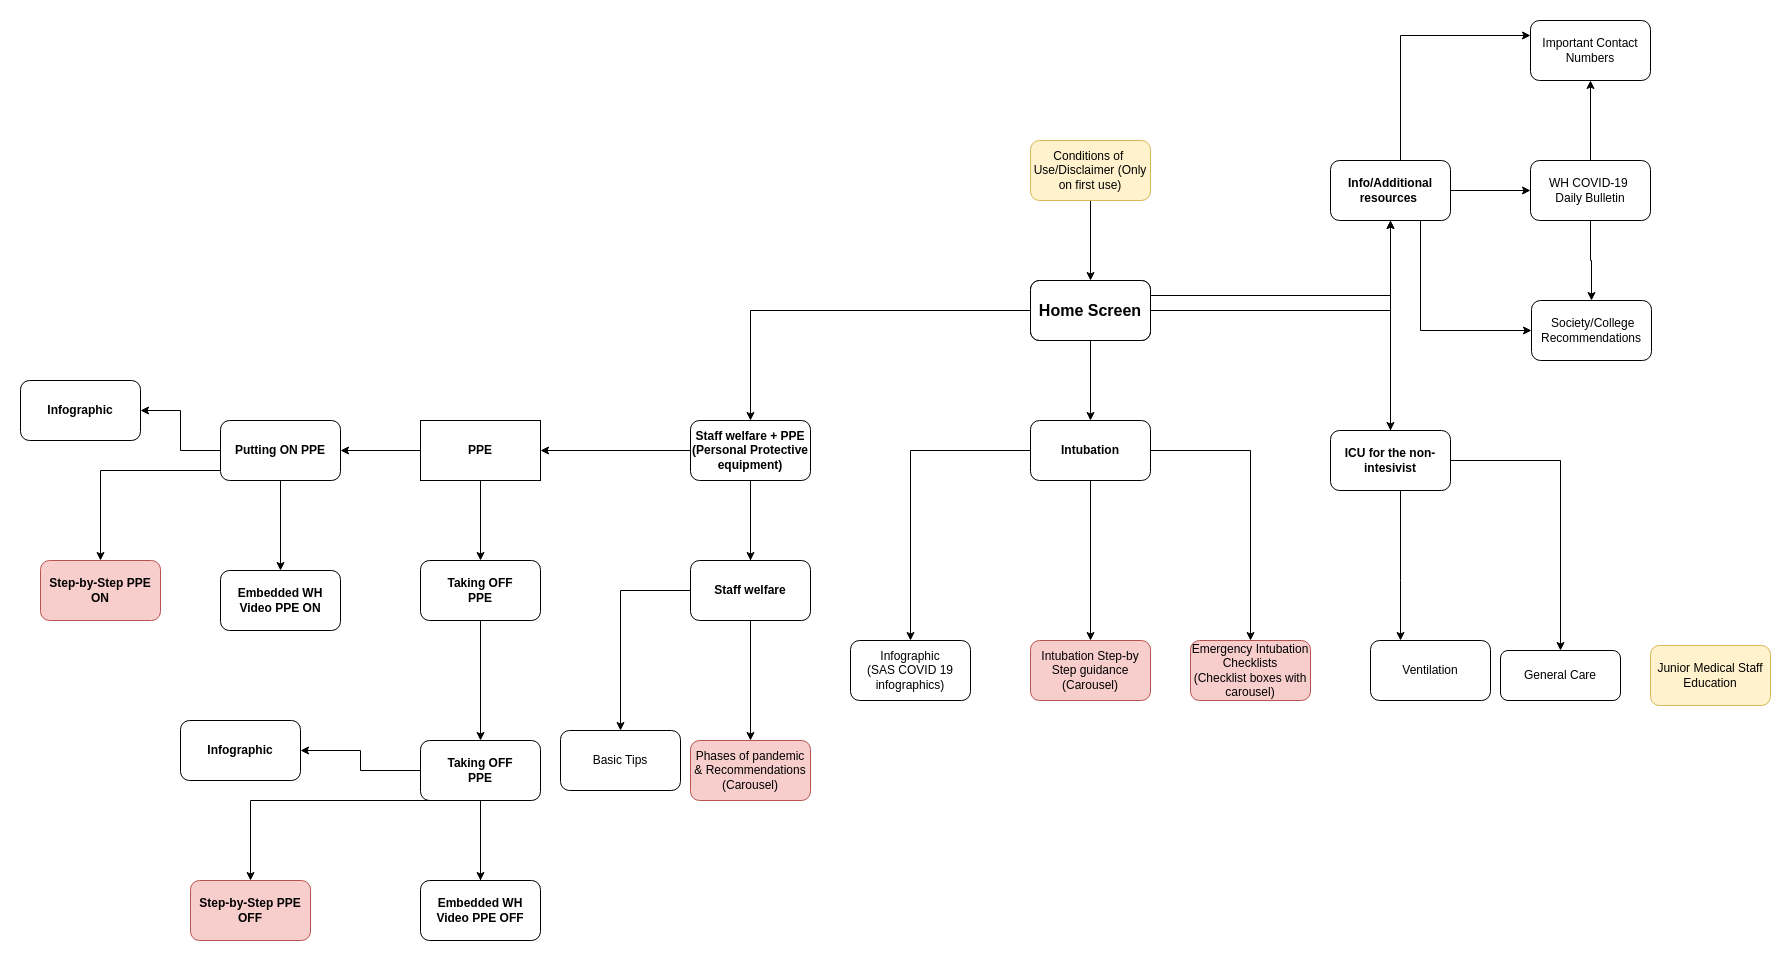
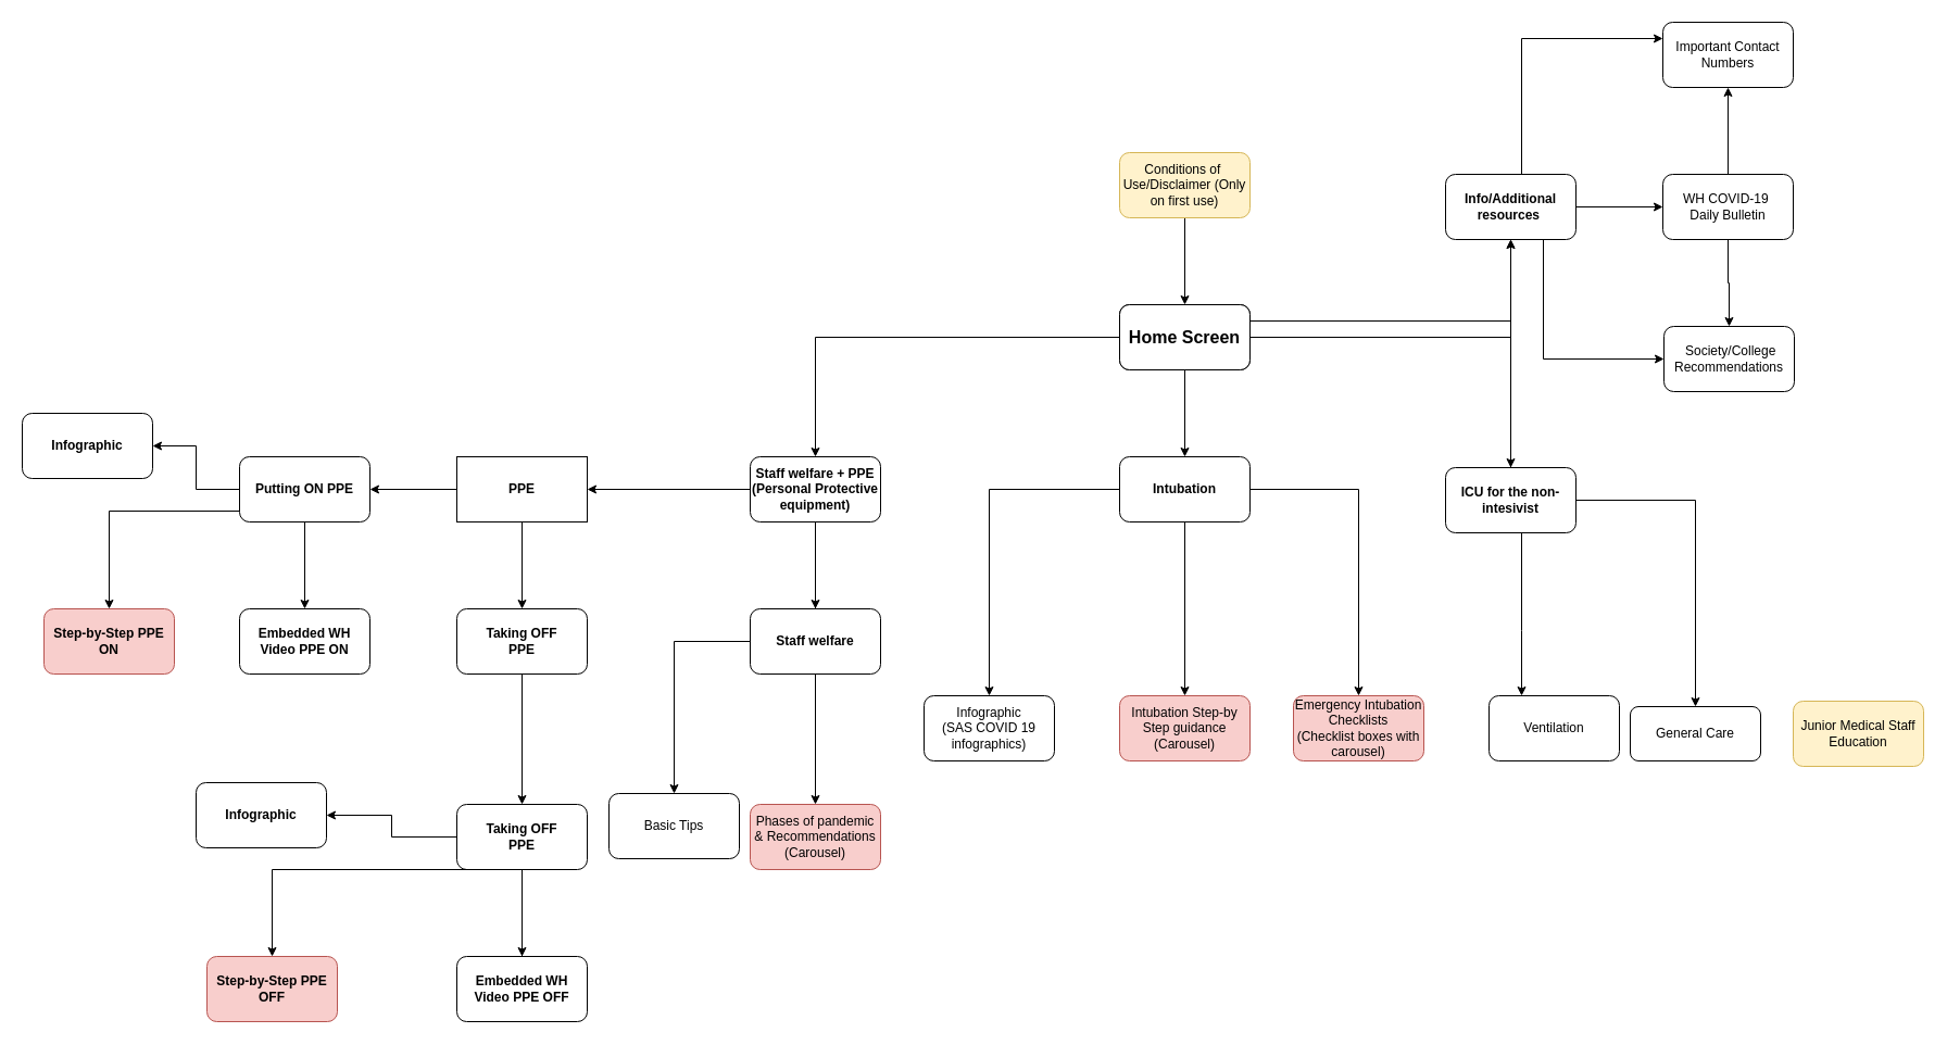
- <mxCell id="44" value="&lt;b&gt;Embedded WH Video PPE ON&lt;/b&gt;" style="rounded=1;whiteSpace=wrap;html=1;" vertex="1" parent="1"><mxGeometry x="220" y="570" width="120" height="60" as="geometry" /></mxCell>
+ <mxCell id="44" value="&lt;b&gt;Embedded WH Video PPE ON&lt;/b&gt;" style="rounded=1;whiteSpace=wrap;html=1;" vertex="1" parent="1"><mxGeometry x="220" y="560" width="120" height="60" as="geometry" /></mxCell>
